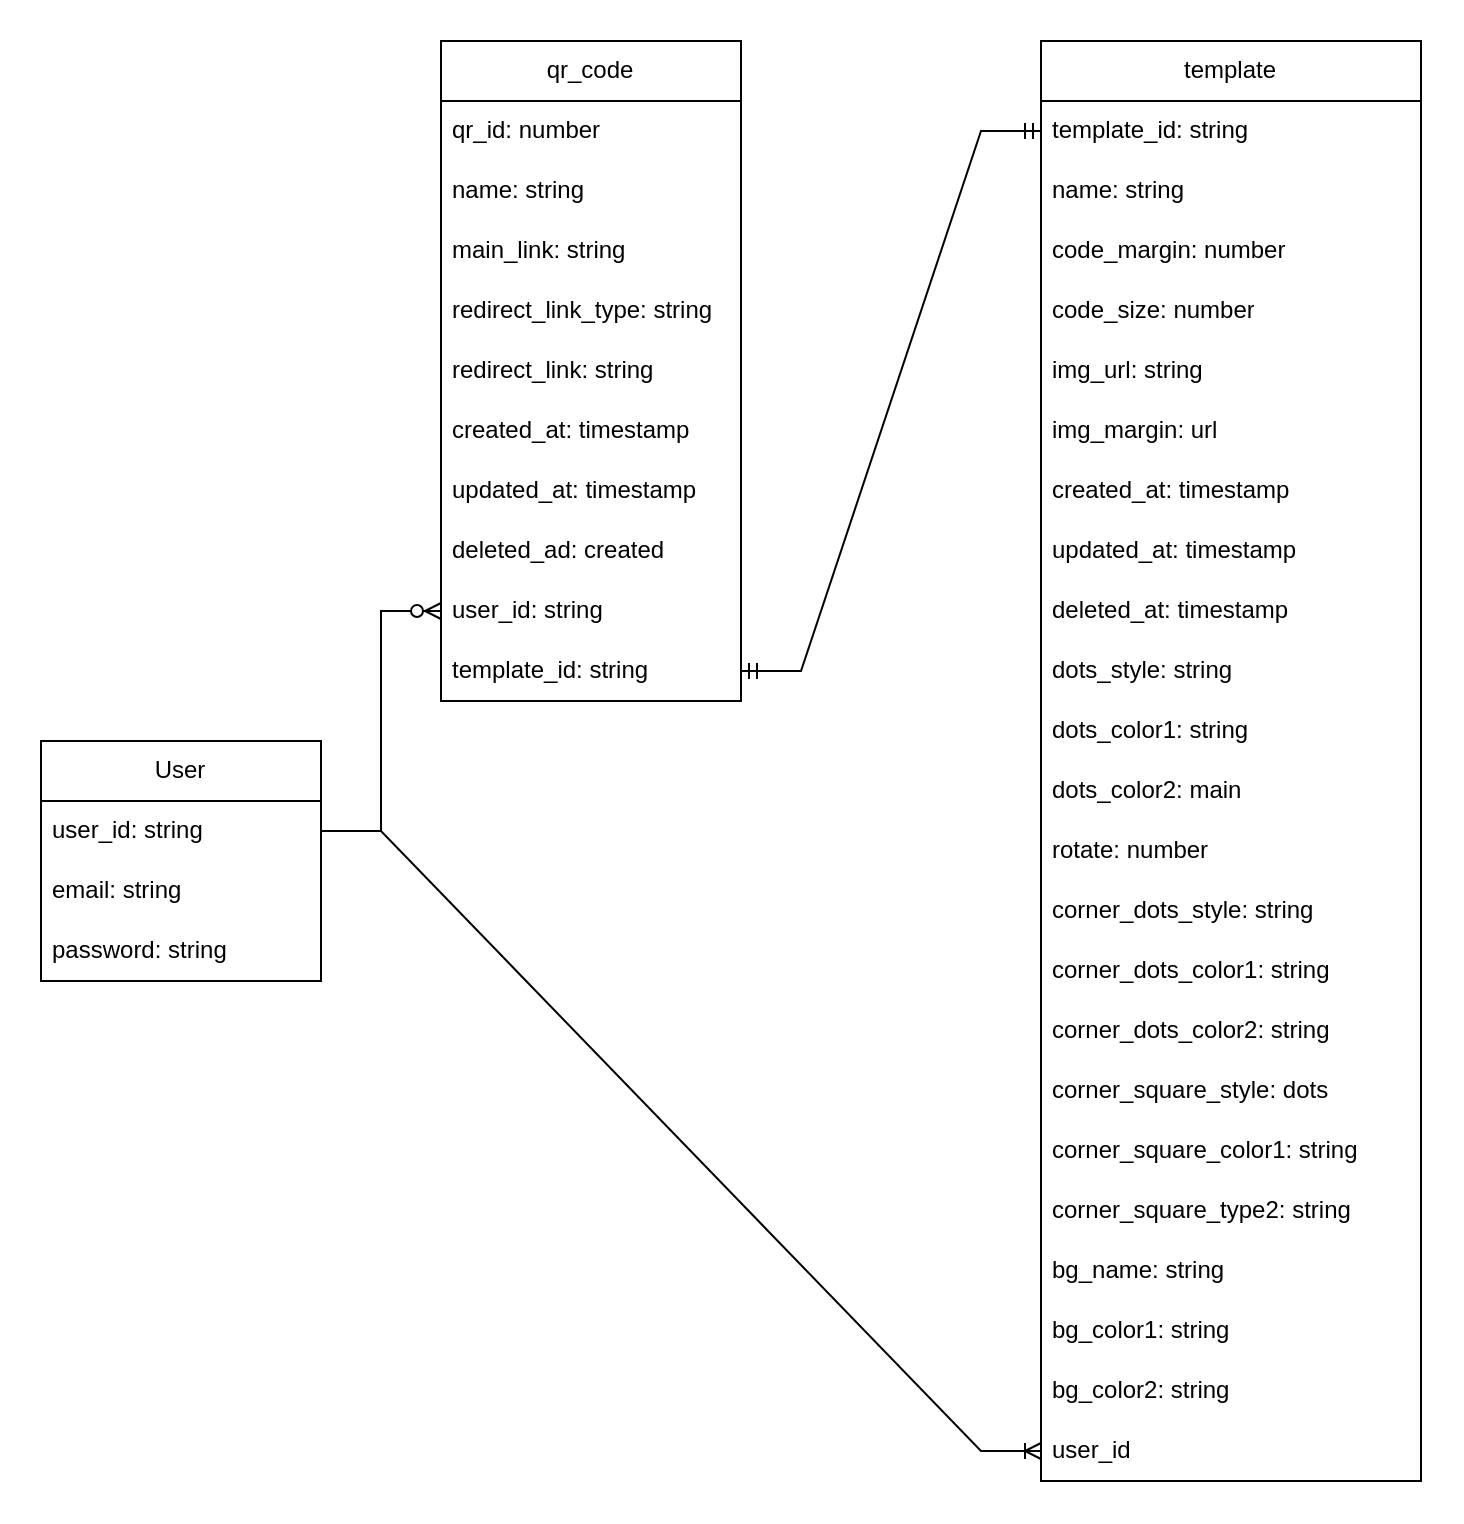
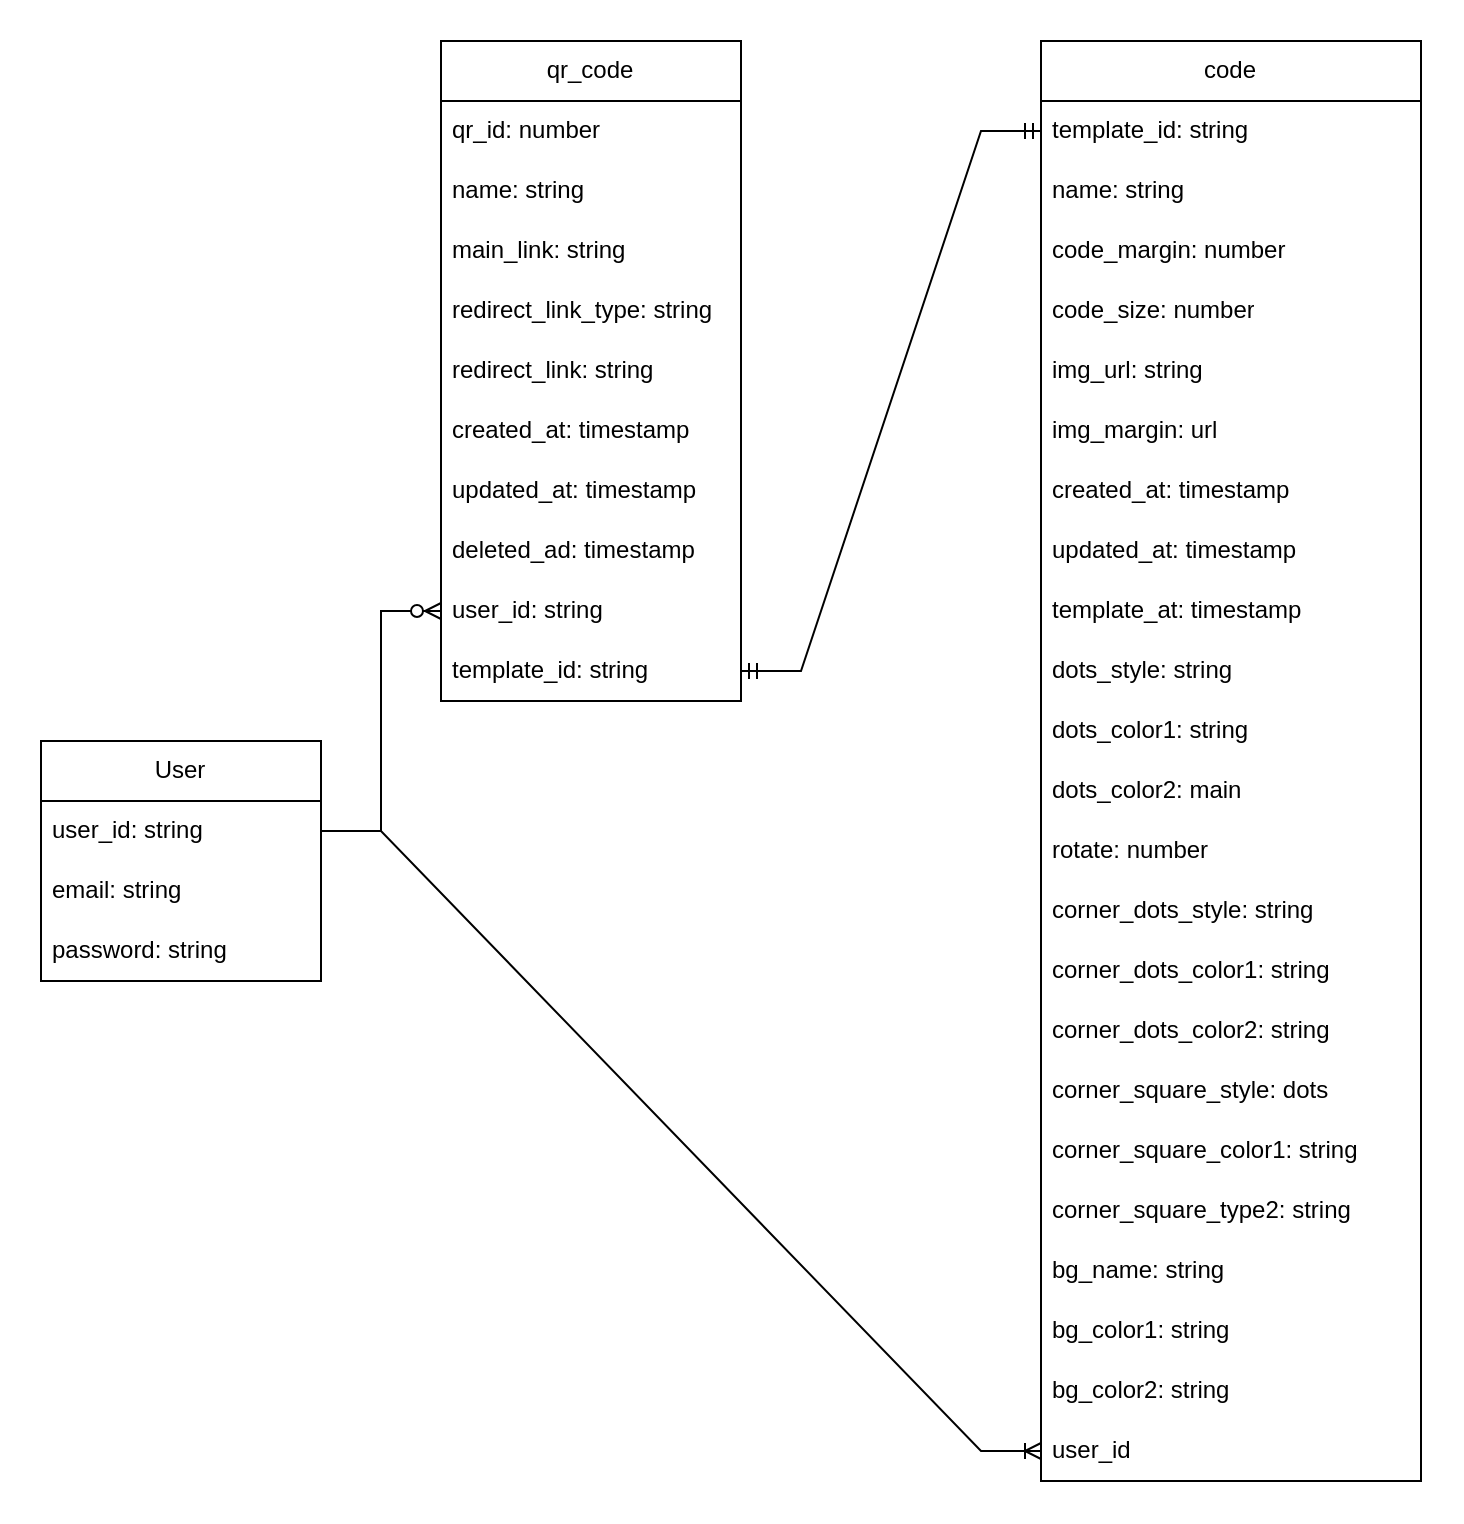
- <mxCell id="13" value="template" style="swimlane;fontStyle=0;childLayout=stackLayout;horizontal=1;startSize=30;horizontalStack=0;resizeParent=1;resizeParentMax=0;resizeLast=0;collapsible=1;marginBottom=0;whiteSpace=wrap;html=1;" parent="1" vertex="1"><mxGeometry x="520" y="20" width="190" height="720" as="geometry" /></mxCell>
+ <mxCell id="13" value="code" style="swimlane;fontStyle=0;childLayout=stackLayout;horizontal=1;startSize=30;horizontalStack=0;resizeParent=1;resizeParentMax=0;resizeLast=0;collapsible=1;marginBottom=0;whiteSpace=wrap;html=1;" parent="1" vertex="1"><mxGeometry x="520" y="20" width="190" height="720" as="geometry" /></mxCell>
- <mxCell id="10" value="deleted_ad: created" style="text;strokeColor=none;fillColor=none;align=left;verticalAlign=middle;spacingLeft=4;spacingRight=4;overflow=hidden;points=[[0,0.5],[1,0.5]];portConstraint=eastwest;rotatable=0;whiteSpace=wrap;html=1;" parent="2" vertex="1"><mxGeometry y="240" width="150" height="30" as="geometry" /></mxCell>
+ <mxCell id="10" value="deleted_ad: timestamp" style="text;strokeColor=none;fillColor=none;align=left;verticalAlign=middle;spacingLeft=4;spacingRight=4;overflow=hidden;points=[[0,0.5],[1,0.5]];portConstraint=eastwest;rotatable=0;whiteSpace=wrap;html=1;" parent="2" vertex="1"><mxGeometry y="240" width="150" height="30" as="geometry" /></mxCell>
- <mxCell id="22" value="deleted_at: timestamp" style="text;strokeColor=none;fillColor=none;align=left;verticalAlign=middle;spacingLeft=4;spacingRight=4;overflow=hidden;points=[[0,0.5],[1,0.5]];portConstraint=eastwest;rotatable=0;whiteSpace=wrap;html=1;" parent="13" vertex="1"><mxGeometry y="270" width="190" height="30" as="geometry" /></mxCell>
+ <mxCell id="22" value="template_at: timestamp" style="text;strokeColor=none;fillColor=none;align=left;verticalAlign=middle;spacingLeft=4;spacingRight=4;overflow=hidden;points=[[0,0.5],[1,0.5]];portConstraint=eastwest;rotatable=0;whiteSpace=wrap;html=1;" parent="13" vertex="1"><mxGeometry y="270" width="190" height="30" as="geometry" /></mxCell>
